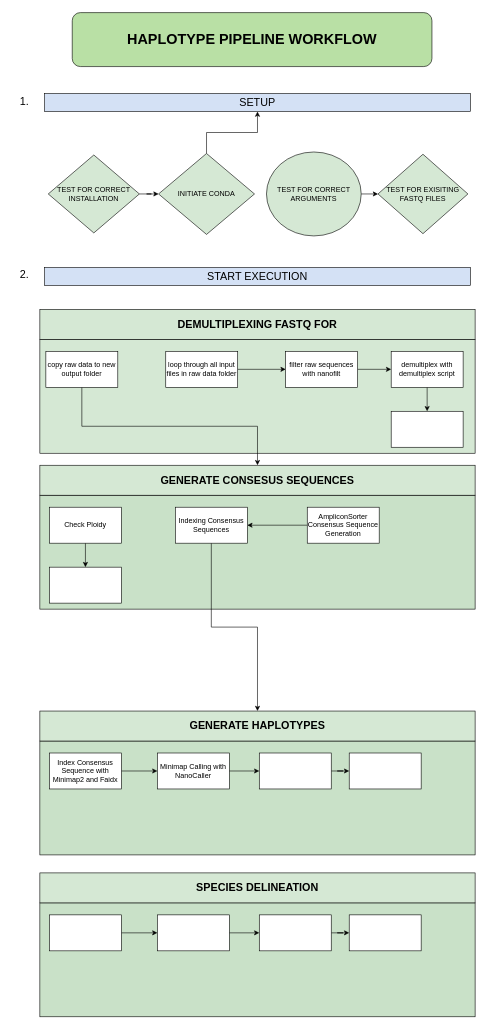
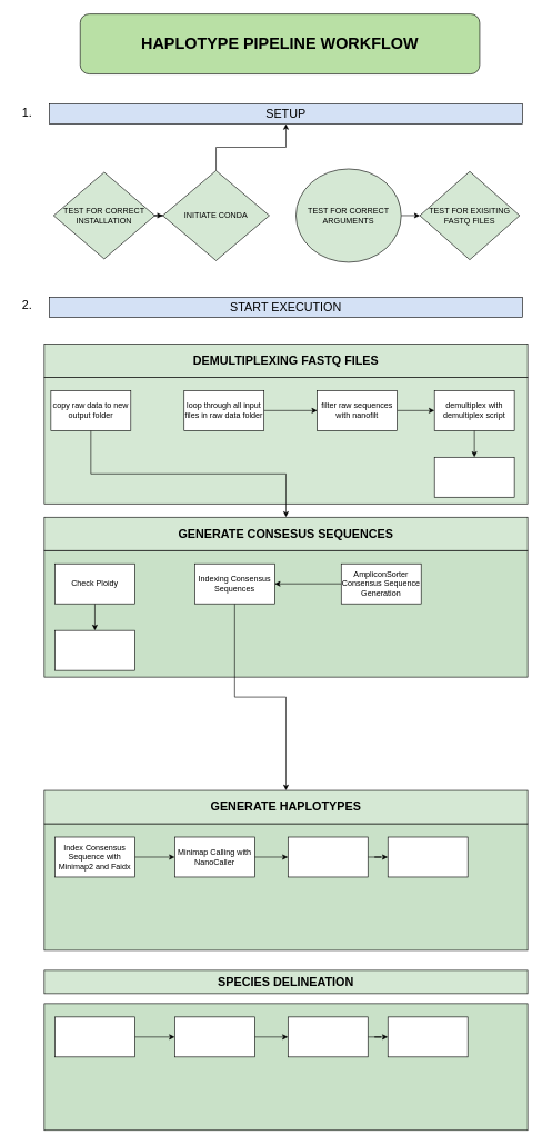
- <mxCell id="10" value="INITIATE CONDA" style="rhombus;whiteSpace=wrap;html=1;fillColor=#D5E8D4;" vertex="1" parent="1"><mxGeometry x="264" y="255" width="160" height="135" as="geometry" /></mxCell>
+ <mxCell id="10" value="INITIATE CONDA" style="rhombus;whiteSpace=wrap;html=1;fillColor=#D5E8D4;" vertex="1" parent="1"><mxGeometry x="244" y="255" width="160" height="135" as="geometry" /></mxCell>
- <mxCell id="40" value="&lt;font style=&quot;font-size: 18px;&quot;&gt;DEMULTIPLEXING FASTQ FOR&lt;/font&gt;" style="rounded=0;whiteSpace=wrap;html=1;fillColor=#D5E8D4;fontStyle=1" vertex="1" parent="1"><mxGeometry x="66" y="515" width="726" height="50" as="geometry" /></mxCell>
+ <mxCell id="40" value="&lt;font style=&quot;font-size: 18px;&quot;&gt;DEMULTIPLEXING FASTQ FILES&lt;/font&gt;" style="rounded=0;whiteSpace=wrap;html=1;fillColor=#D5E8D4;fontStyle=1" vertex="1" parent="1"><mxGeometry x="66" y="515" width="726" height="50" as="geometry" /></mxCell>
- <mxCell id="51" value="&lt;font style=&quot;font-size: 18px;&quot;&gt;SPECIES DELINEATION&lt;br&gt;&lt;/font&gt;" style="rounded=0;whiteSpace=wrap;html=1;fillColor=#D5E8D4;fontStyle=1" vertex="1" parent="1"><mxGeometry x="66" y="1455" width="726" height="50" as="geometry" /></mxCell>
+ <mxCell id="51" value="&lt;font style=&quot;font-size: 18px;&quot;&gt;SPECIES DELINEATION&lt;br&gt;&lt;/font&gt;" style="rounded=0;whiteSpace=wrap;html=1;fillColor=#D5E8D4;fontStyle=1" vertex="1" parent="1"><mxGeometry x="66" y="1455" width="726" height="35" as="geometry" /></mxCell>
